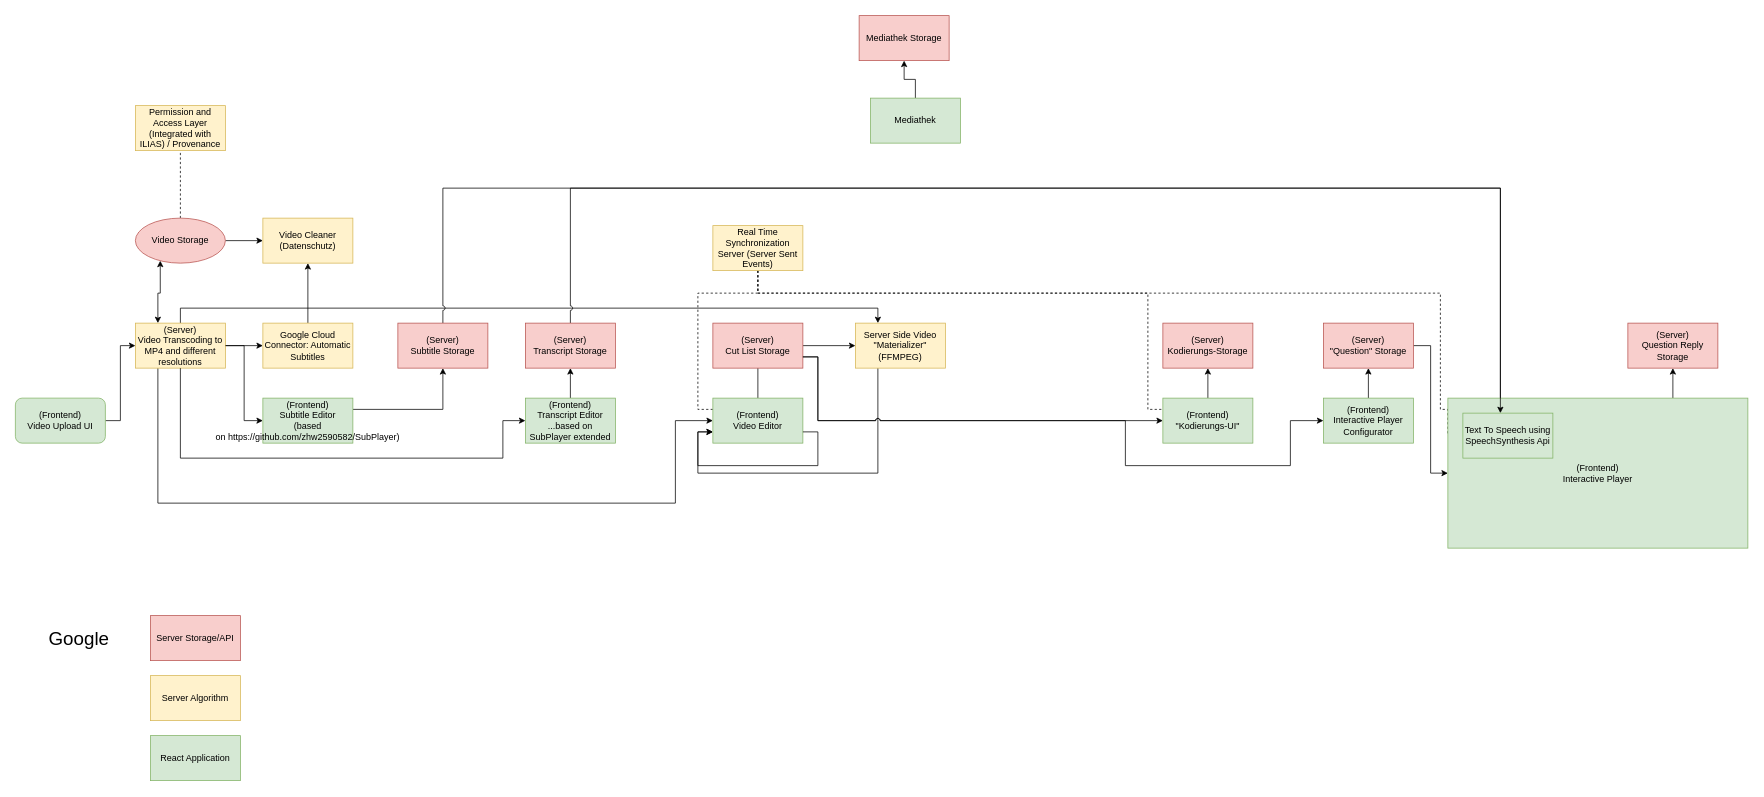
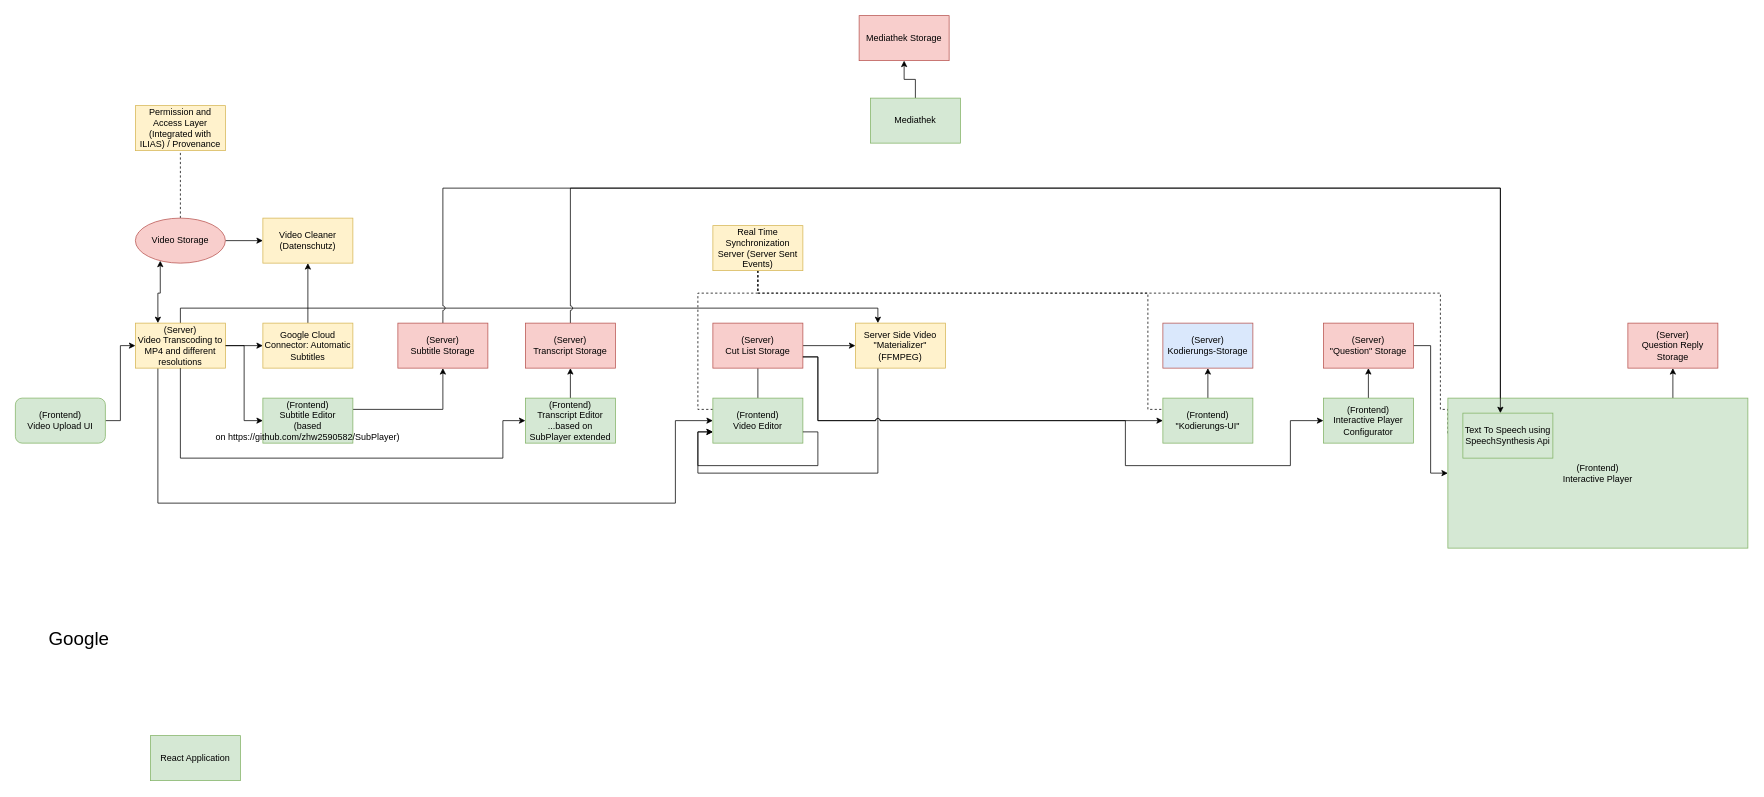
- <mxCell id="31" value="(Server)&lt;br&gt;Kodierungs-Storage" style="rounded=0;whiteSpace=wrap;html=1;fillColor=#f8cecc;strokeColor=#b85450;" parent="1" vertex="1"><mxGeometry x="1550" y="430" width="120" height="60" as="geometry" /></mxCell>
+ <mxCell id="31" value="(Server)&lt;br&gt;Kodierungs-Storage" style="rounded=0;whiteSpace=wrap;html=1;fillColor=#dae8fc;strokeColor=#b85450;" parent="1" vertex="1"><mxGeometry x="1550" y="430" width="120" height="60" as="geometry" /></mxCell>
- <mxCell id="46" value="Server Storage/API" style="rounded=0;whiteSpace=wrap;html=1;fillColor=#f8cecc;strokeColor=#b85450;" parent="1" vertex="1"><mxGeometry x="200" y="820" width="120" height="60" as="geometry" /></mxCell>
- <mxCell id="45" value="Server Algorithm" style="rounded=0;whiteSpace=wrap;html=1;fillColor=#fff2cc;strokeColor=#d6b656;" parent="1" vertex="1"><mxGeometry x="200" y="900" width="120" height="60" as="geometry" /></mxCell>
